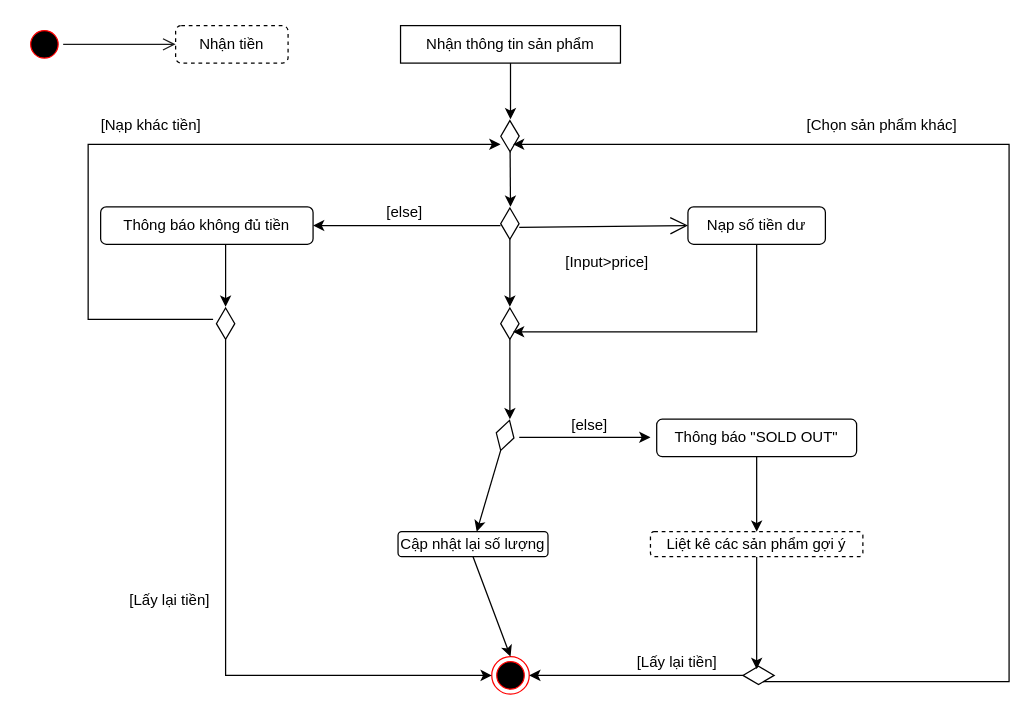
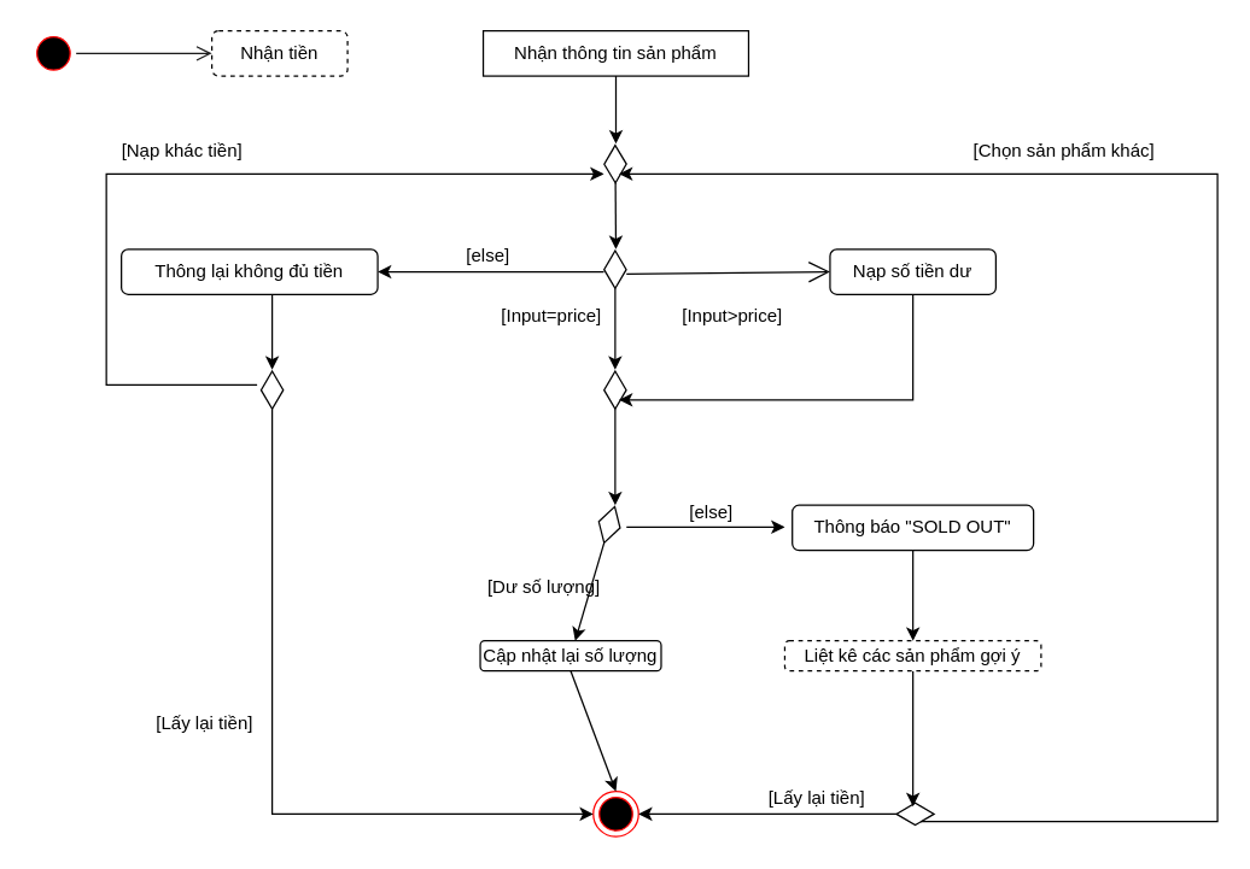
- <mxCell id="6" value="Thông báo không đủ tiền" style="rounded=1;whiteSpace=wrap;html=1;" vertex="1" parent="1"><mxGeometry x="80" y="165" width="170" height="30" as="geometry" /></mxCell>
+ <mxCell id="6" value="Thông lại không đủ tiền" style="rounded=1;whiteSpace=wrap;html=1;" vertex="1" parent="1"><mxGeometry x="80" y="165" width="170" height="30" as="geometry" /></mxCell>
+ <mxCell id="34" value="[Input=price]" style="text;html=1;align=center;verticalAlign=middle;resizable=0;points=[];autosize=1;strokeColor=none;fillColor=none;" vertex="1" parent="1"><mxGeometry x="320" y="195" width="90" height="30" as="geometry" /></mxCell>
+ <mxCell id="35" value="[Dư số lượng]" style="text;html=1;align=center;verticalAlign=middle;resizable=0;points=[];autosize=1;strokeColor=none;fillColor=none;" vertex="1" parent="1"><mxGeometry x="310" y="375" width="100" height="30" as="geometry" /></mxCell>
